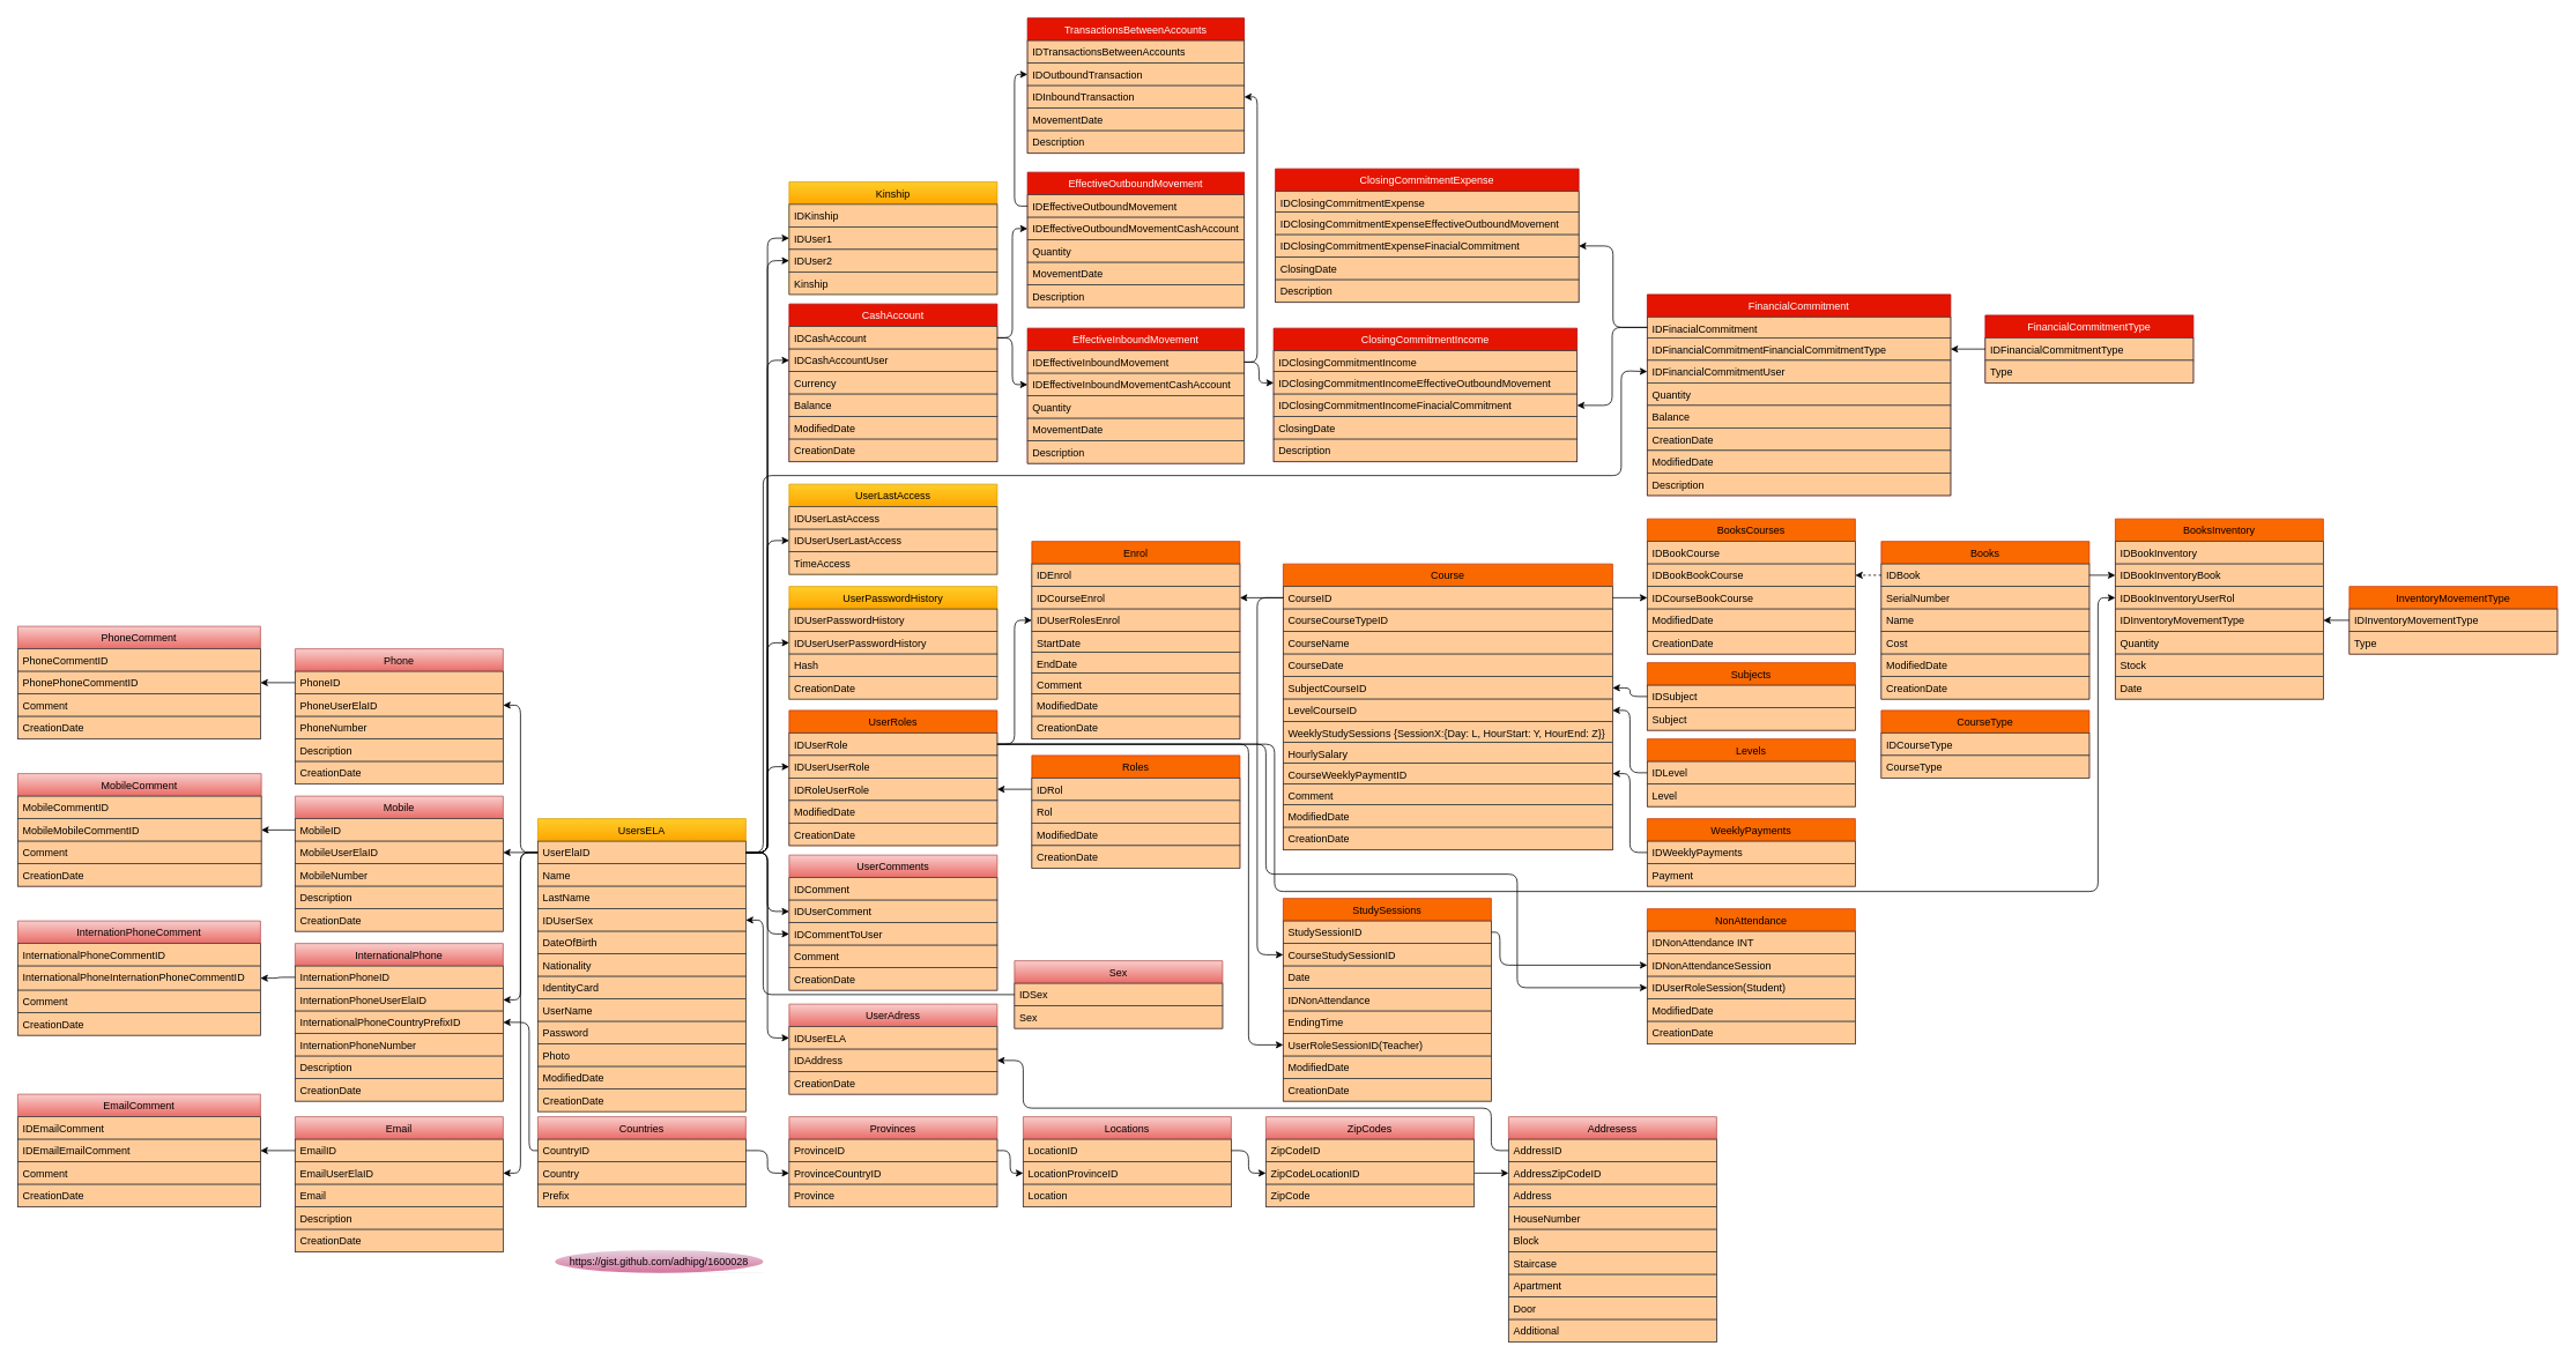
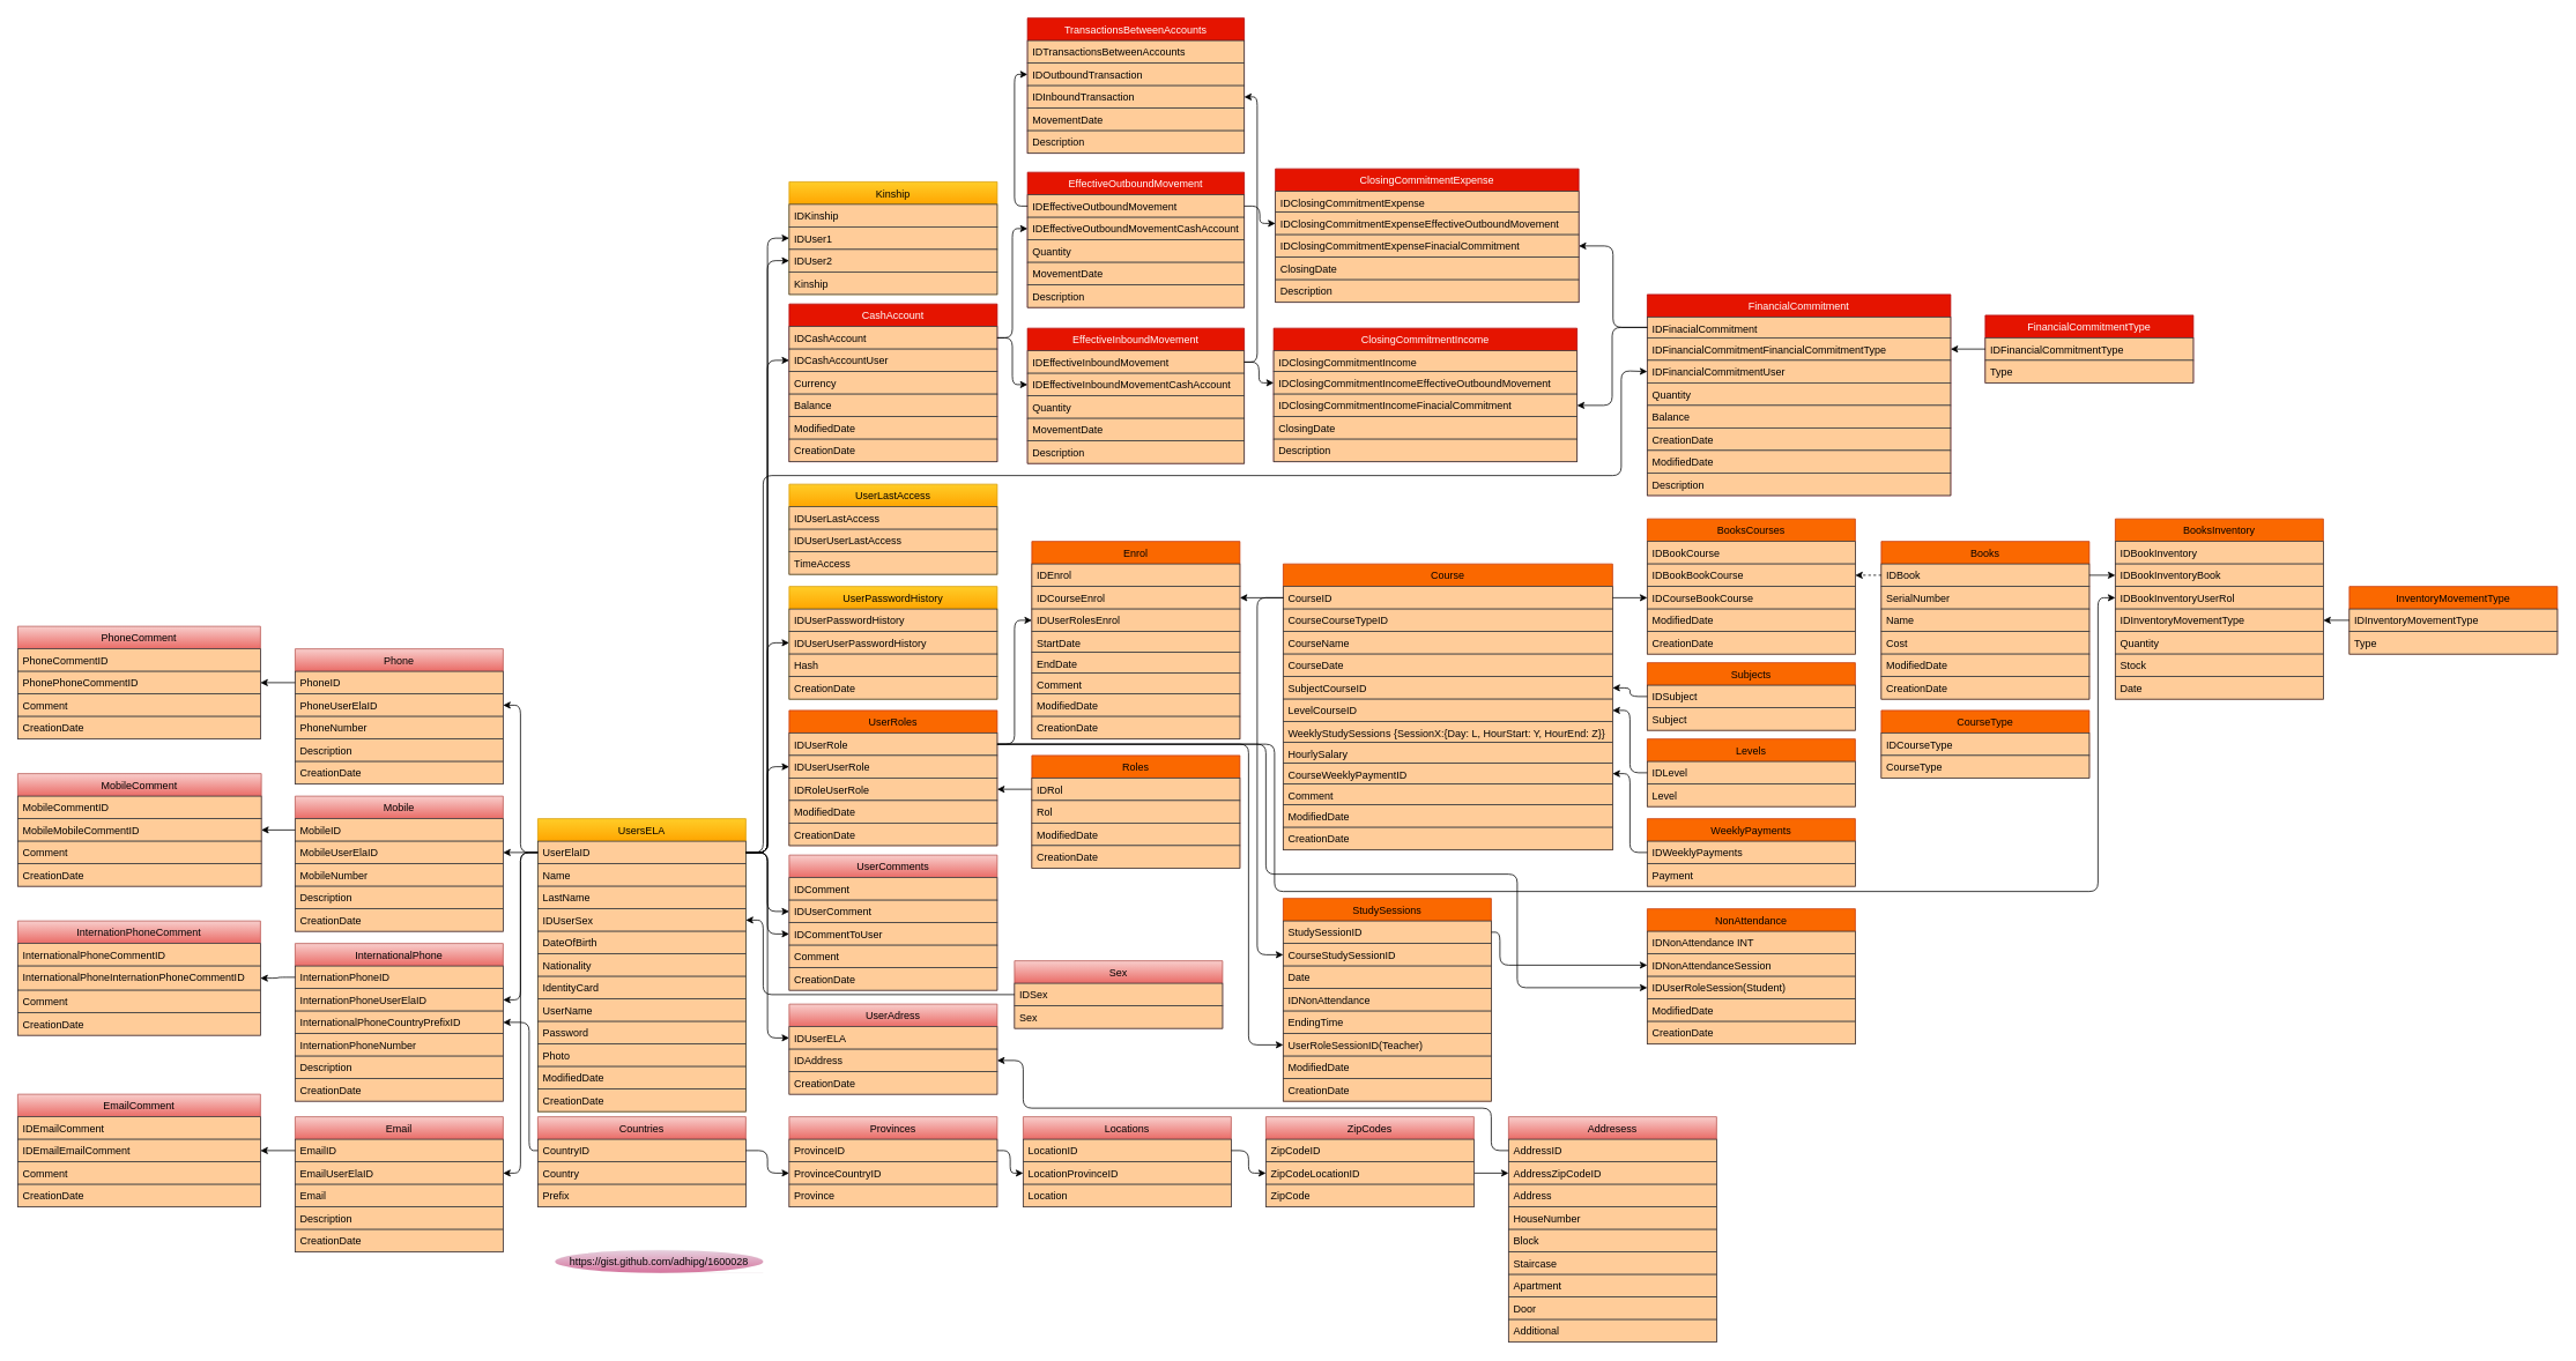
+ <mxCell id="242" style="edgeStyle=orthogonalEdgeStyle;html=1;entryX=0;entryY=0.5;entryDx=0;entryDy=0;" edge="1" parent="1" source="217" target="232"><mxGeometry relative="1" as="geometry" /></mxCell>
- <mxCell id="150" style="edgeStyle=orthogonalEdgeStyle;html=1;entryX=0;entryY=0.5;entryDx=0;entryDy=0;" parent="1" source="3" target="148" edge="1"><mxGeometry relative="1" as="geometry" /></mxCell>
